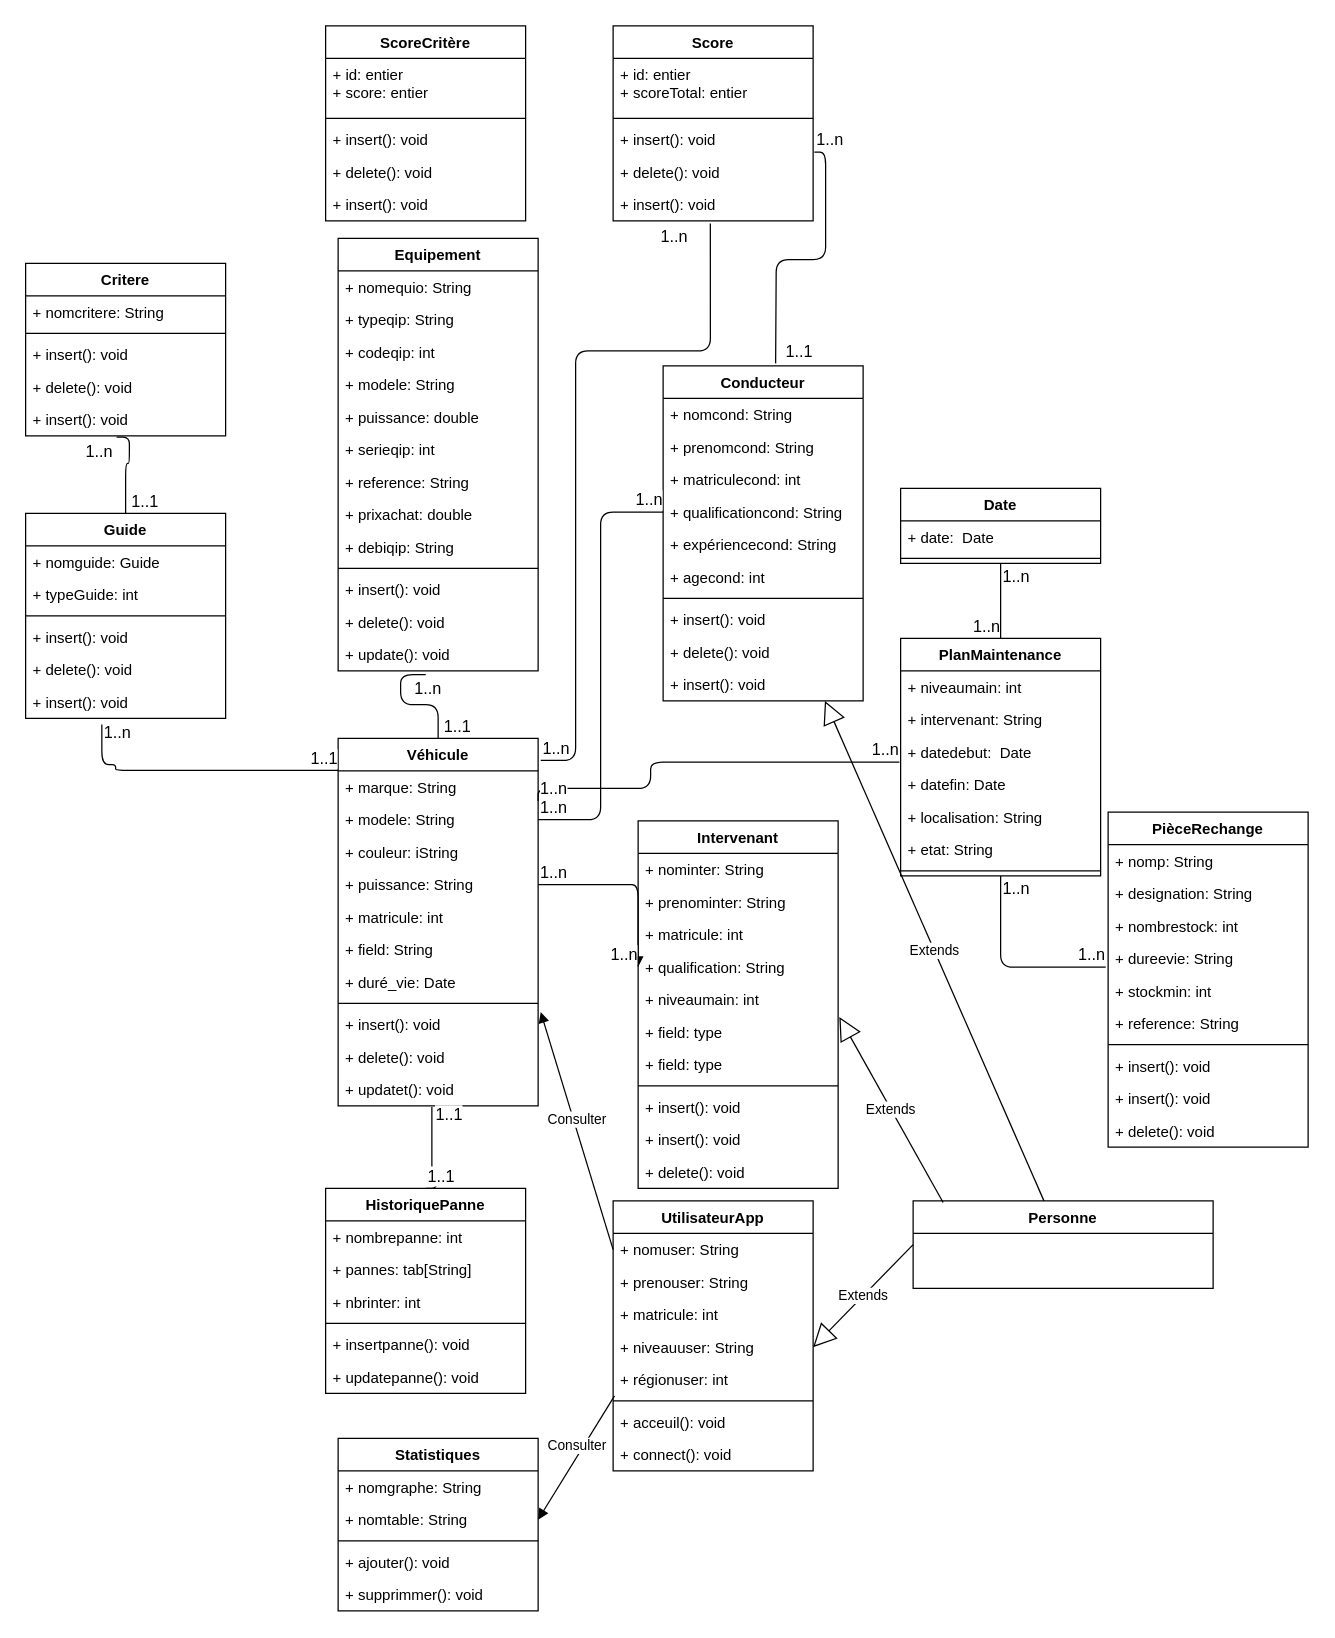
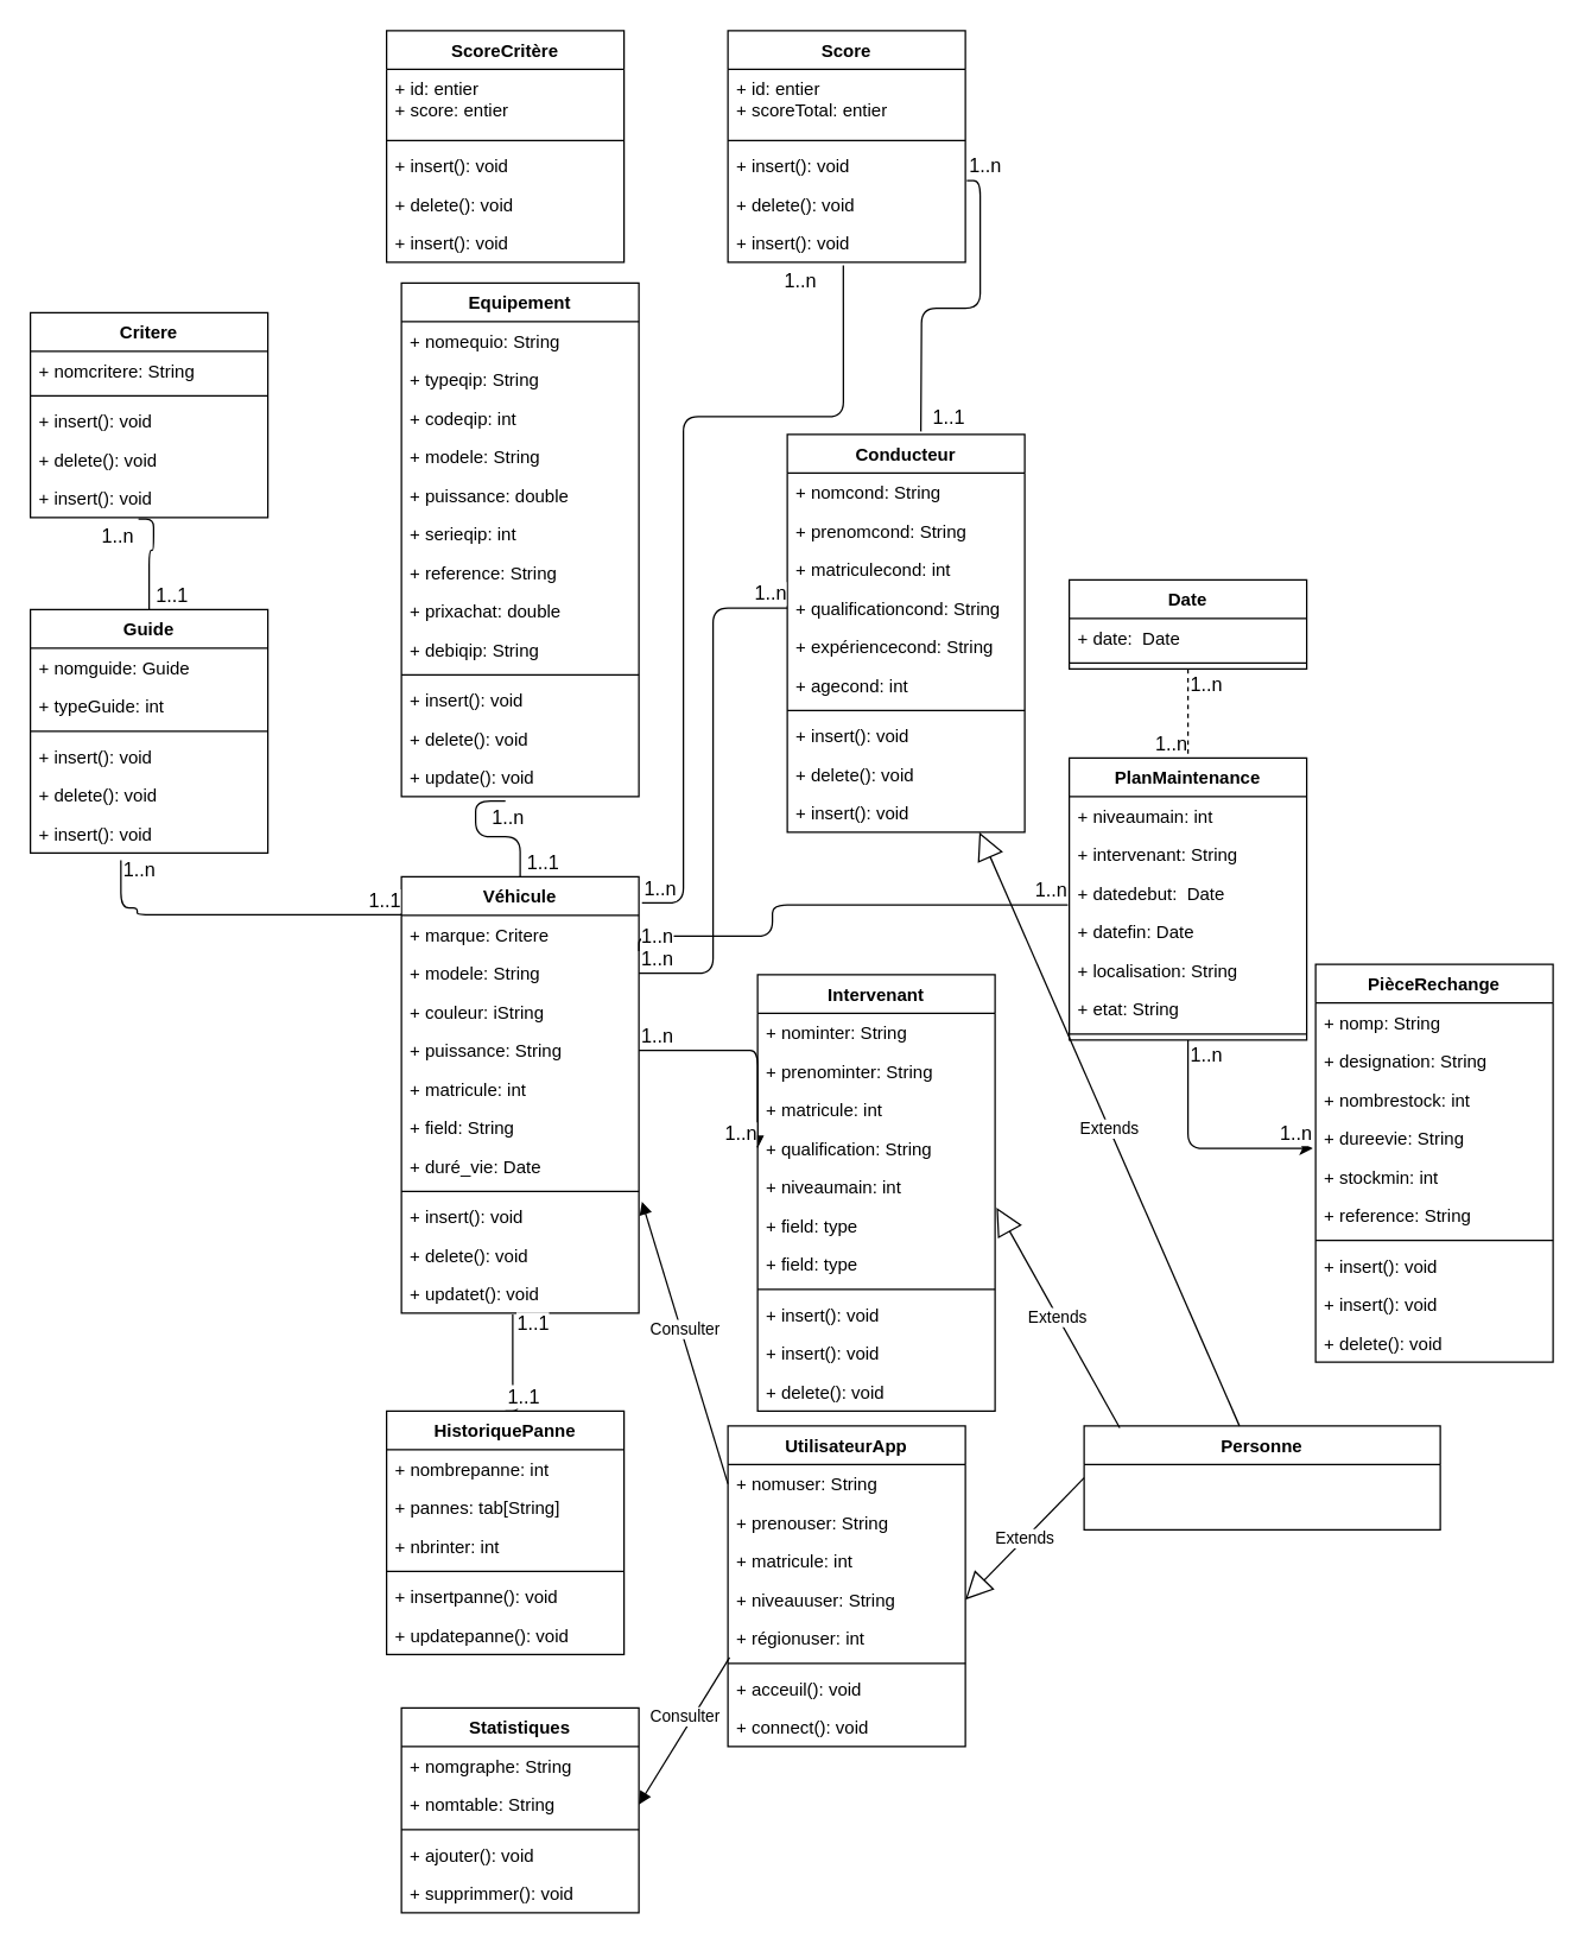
- <mxCell id="140" value="" style="endArrow=none;html=1;edgeStyle=orthogonalEdgeStyle;exitX=0.5;exitY=1;exitDx=0;exitDy=0;entryX=0.5;entryY=0;entryDx=0;entryDy=0;" parent="1" source="45" target="37" edge="1"><mxGeometry relative="1" as="geometry"><mxPoint x="810" y="710" as="sourcePoint" /><mxPoint x="894.08" y="782.994" as="targetPoint" /></mxGeometry></mxCell>
+ <mxCell id="140" value="" style="endArrow=none;html=1;edgeStyle=orthogonalEdgeStyle;exitX=0.5;exitY=1;exitDx=0;exitDy=0;entryX=0.5;entryY=0;entryDx=0;entryDy=0;dashed=1;" parent="1" source="45" target="37" edge="1"><mxGeometry relative="1" as="geometry"><mxPoint x="810" y="710" as="sourcePoint" /><mxPoint x="894.08" y="782.994" as="targetPoint" /></mxGeometry></mxCell>
- <mxCell id="26" value="+ marque: String" style="text;strokeColor=none;fillColor=none;align=left;verticalAlign=top;spacingLeft=4;spacingRight=4;overflow=hidden;rotatable=0;points=[[0,0.5],[1,0.5]];portConstraint=eastwest;" parent="25" vertex="1"><mxGeometry y="26" width="160" height="26" as="geometry" /></mxCell>
+ <mxCell id="26" value="+ marque: Critere" style="text;strokeColor=none;fillColor=none;align=left;verticalAlign=top;spacingLeft=4;spacingRight=4;overflow=hidden;rotatable=0;points=[[0,0.5],[1,0.5]];portConstraint=eastwest;" parent="25" vertex="1"><mxGeometry y="26" width="160" height="26" as="geometry" /></mxCell>
- <mxCell id="135" value="" style="endArrow=none;html=1;edgeStyle=orthogonalEdgeStyle;exitX=0.5;exitY=1;exitDx=0;exitDy=0;entryX=-0.012;entryY=0.769;entryDx=0;entryDy=0;entryPerimeter=0;" parent="1" source="37" target="18" edge="1"><mxGeometry relative="1" as="geometry"><mxPoint x="-30" y="710" as="sourcePoint" /><mxPoint x="730" y="760" as="targetPoint" /></mxGeometry></mxCell>
+ <mxCell id="135" value="" style="endArrow=classic;html=1;edgeStyle=orthogonalEdgeStyle;exitX=0.5;exitY=1;exitDx=0;exitDy=0;entryX=-0.012;entryY=0.769;entryDx=0;entryDy=0;entryPerimeter=0;" parent="1" source="37" target="18" edge="1"><mxGeometry relative="1" as="geometry"><mxPoint x="-30" y="710" as="sourcePoint" /><mxPoint x="730" y="760" as="targetPoint" /></mxGeometry></mxCell>
